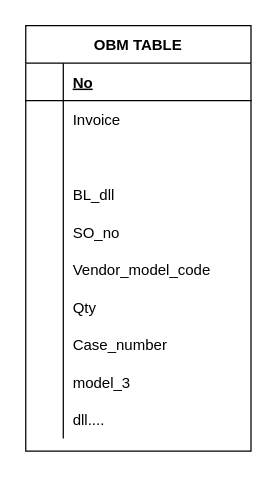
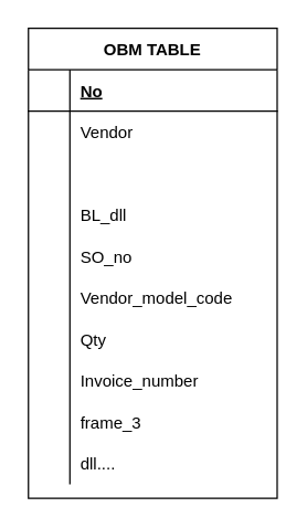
- <mxCell id="7" value="Invoice" style="shape=partialRectangle;connectable=0;fillColor=none;top=0;left=0;bottom=0;right=0;align=left;spacingLeft=6;overflow=hidden;" parent="5" vertex="1"><mxGeometry x="30" width="150" height="30" as="geometry" /></mxCell>
+ <mxCell id="7" value="Vendor" style="shape=partialRectangle;connectable=0;fillColor=none;top=0;left=0;bottom=0;right=0;align=left;spacingLeft=6;overflow=hidden;" parent="5" vertex="1"><mxGeometry x="30" width="150" height="30" as="geometry" /></mxCell>
- <mxCell id="24" value="Case_number" style="shape=partialRectangle;connectable=0;fillColor=none;top=0;left=0;bottom=0;right=0;align=left;spacingLeft=6;overflow=hidden;" parent="22" vertex="1"><mxGeometry x="30" width="150" height="30" as="geometry" /></mxCell>
+ <mxCell id="24" value="Invoice_number" style="shape=partialRectangle;connectable=0;fillColor=none;top=0;left=0;bottom=0;right=0;align=left;spacingLeft=6;overflow=hidden;" parent="22" vertex="1"><mxGeometry x="30" width="150" height="30" as="geometry" /></mxCell>
- <mxCell id="27" value="model_3" style="shape=partialRectangle;connectable=0;fillColor=none;top=0;left=0;bottom=0;right=0;align=left;spacingLeft=6;overflow=hidden;" parent="25" vertex="1"><mxGeometry x="30" width="150" height="30" as="geometry" /></mxCell>
+ <mxCell id="27" value="frame_3" style="shape=partialRectangle;connectable=0;fillColor=none;top=0;left=0;bottom=0;right=0;align=left;spacingLeft=6;overflow=hidden;" parent="25" vertex="1"><mxGeometry x="30" width="150" height="30" as="geometry" /></mxCell>
